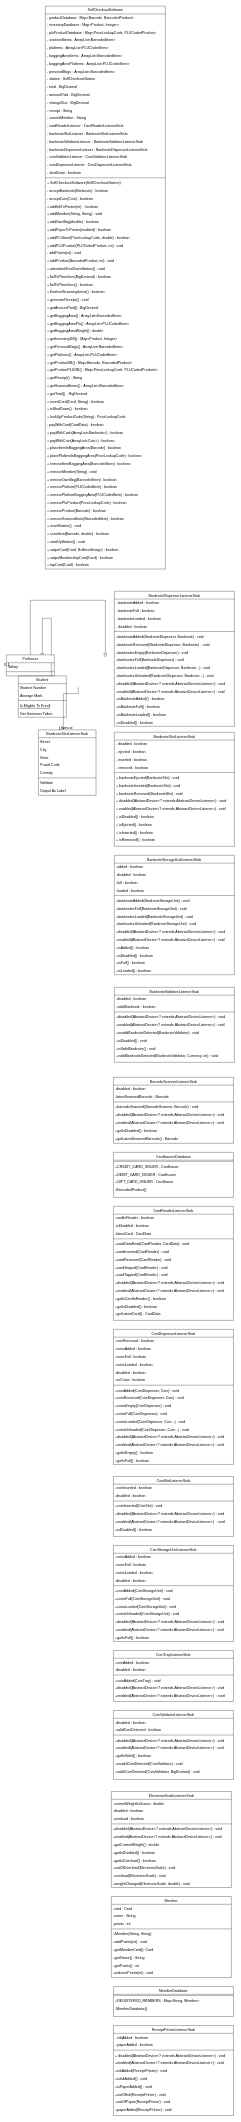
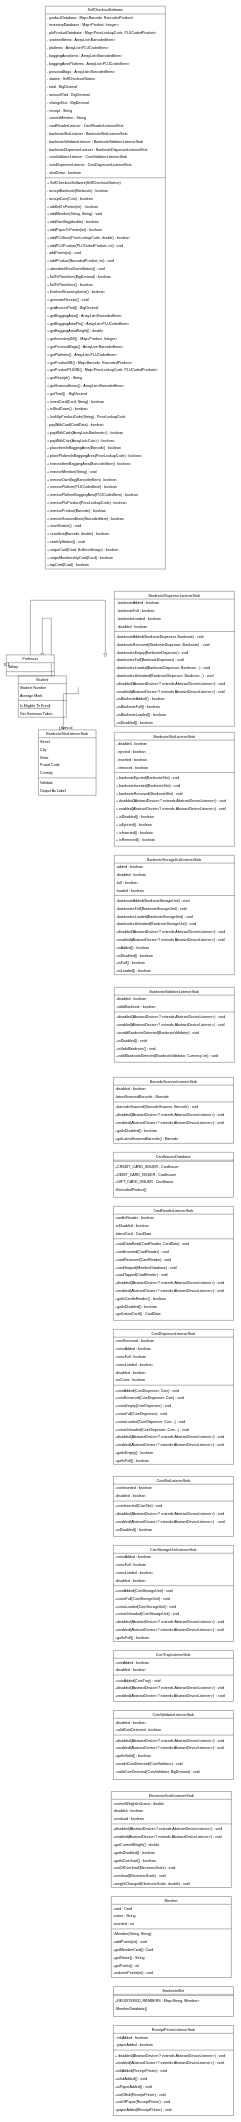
- <mxCell id="31" value="+ addPaperToPrinter(enabled) : boolean&#10;" style="text;align=left;verticalAlign=top;spacingLeft=4;spacingRight=4;overflow=hidden;rotatable=0;points=[[0,0.5],[1,0.5]];portConstraint=eastwest;rounded=0;shadow=0;html=0;" vertex="1" parent="2"><mxGeometry y="732" width="400" height="26" as="geometry" /></mxCell>
+ <mxCell id="31" value="+ addPaperToPrinter(int) : boolean&#10;" style="text;align=left;verticalAlign=top;spacingLeft=4;spacingRight=4;overflow=hidden;rotatable=0;points=[[0,0.5],[1,0.5]];portConstraint=eastwest;rounded=0;shadow=0;html=0;" vertex="1" parent="2"><mxGeometry y="732" width="400" height="26" as="geometry" /></mxCell>
- <mxCell id="181" value="+cardSwiped(CardReader) : void&#10;" style="text;align=left;verticalAlign=top;spacingLeft=4;spacingRight=4;overflow=hidden;rotatable=0;points=[[0,0.5],[1,0.5]];portConstraint=eastwest;" vertex="1" parent="173"><mxGeometry y="190" width="400" height="26" as="geometry" /></mxCell>
+ <mxCell id="181" value="+cardSwiped(MemberDatabase) : void&#10;" style="text;align=left;verticalAlign=top;spacingLeft=4;spacingRight=4;overflow=hidden;rotatable=0;points=[[0,0.5],[1,0.5]];portConstraint=eastwest;" vertex="1" parent="173"><mxGeometry y="190" width="400" height="26" as="geometry" /></mxCell>
- <mxCell id="259" value="-points : int&#10;" style="text;align=left;verticalAlign=top;spacingLeft=4;spacingRight=4;overflow=hidden;rotatable=0;points=[[0,0.5],[1,0.5]];portConstraint=eastwest;" vertex="1" parent="256"><mxGeometry y="78" width="400" height="26" as="geometry" /></mxCell>
+ <mxCell id="259" value="-inserted : int&#10;" style="text;align=left;verticalAlign=top;spacingLeft=4;spacingRight=4;overflow=hidden;rotatable=0;points=[[0,0.5],[1,0.5]];portConstraint=eastwest;" vertex="1" parent="256"><mxGeometry y="78" width="400" height="26" as="geometry" /></mxCell>
- <mxCell id="267" value="MemberDatabase" style="swimlane;fontStyle=0;align=center;verticalAlign=top;childLayout=stackLayout;horizontal=1;startSize=26;horizontalStack=0;resizeParent=1;resizeLast=0;collapsible=1;marginBottom=0;rounded=0;shadow=0;strokeWidth=1;" vertex="1" parent="1"><mxGeometry x="377" y="6620" width="400" height="100" as="geometry"><mxRectangle x="550" y="140" width="160" height="26" as="alternateBounds" /></mxGeometry></mxCell>
+ <mxCell id="267" value="BanknoteSlot" style="swimlane;fontStyle=0;align=center;verticalAlign=top;childLayout=stackLayout;horizontal=1;startSize=26;horizontalStack=0;resizeParent=1;resizeLast=0;collapsible=1;marginBottom=0;rounded=0;shadow=0;strokeWidth=1;" vertex="1" parent="1"><mxGeometry x="377" y="6620" width="400" height="100" as="geometry"><mxRectangle x="550" y="140" width="160" height="26" as="alternateBounds" /></mxGeometry></mxCell>
